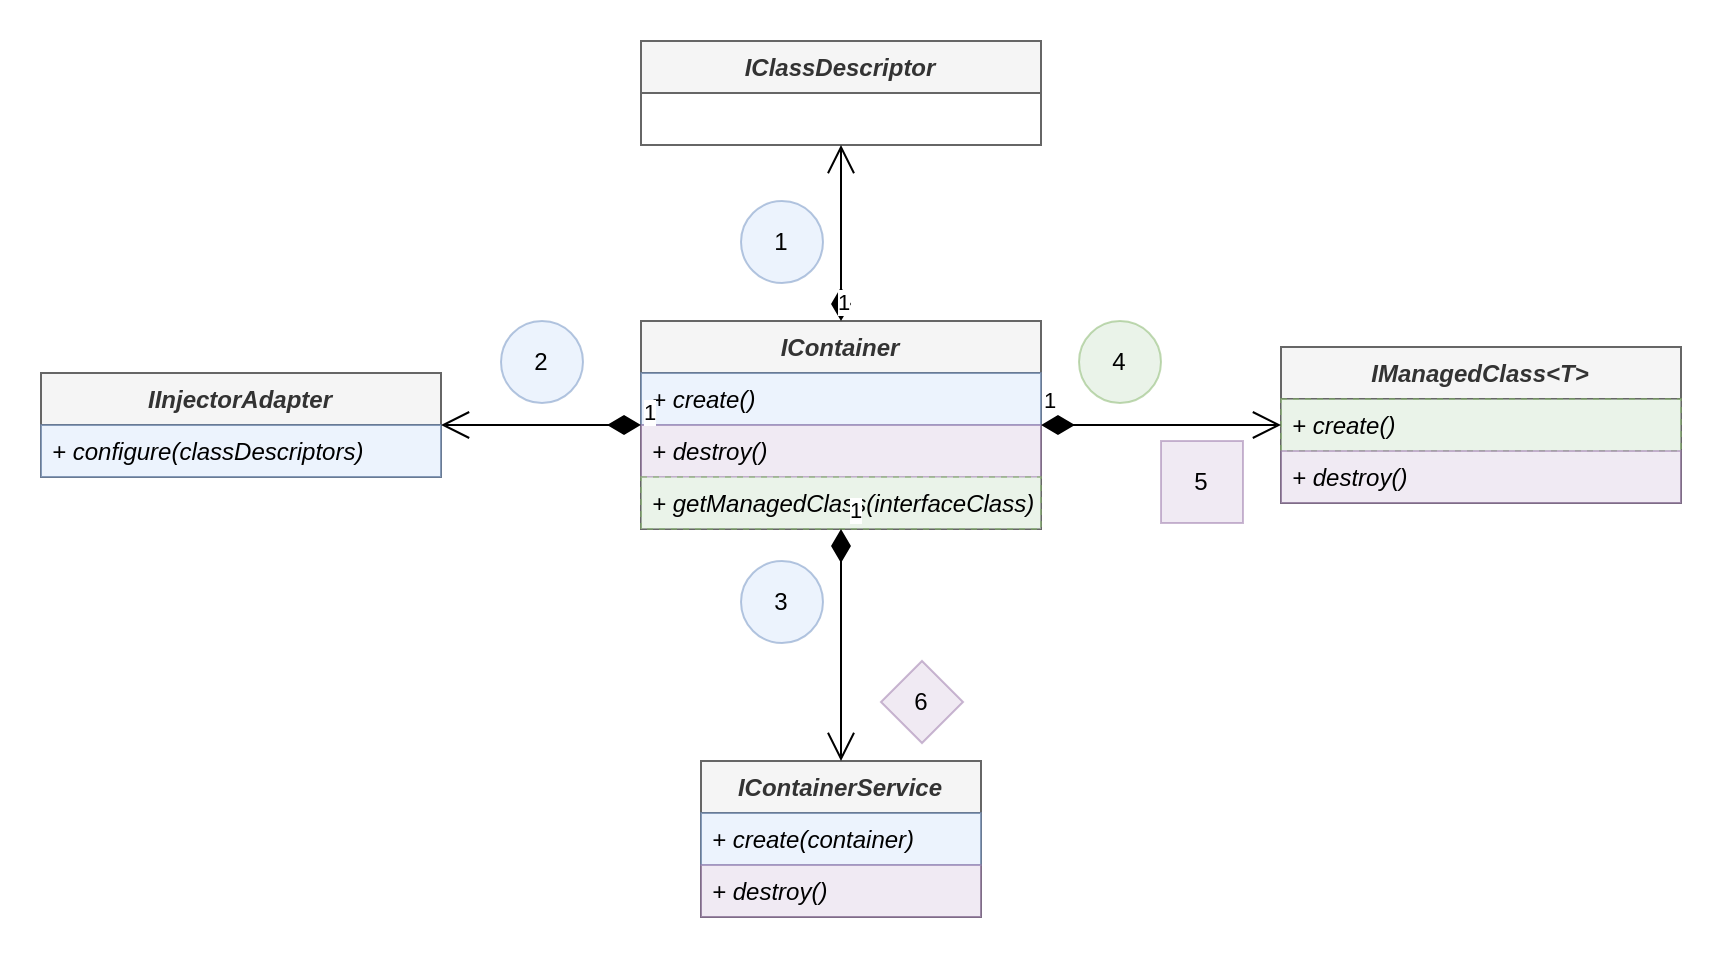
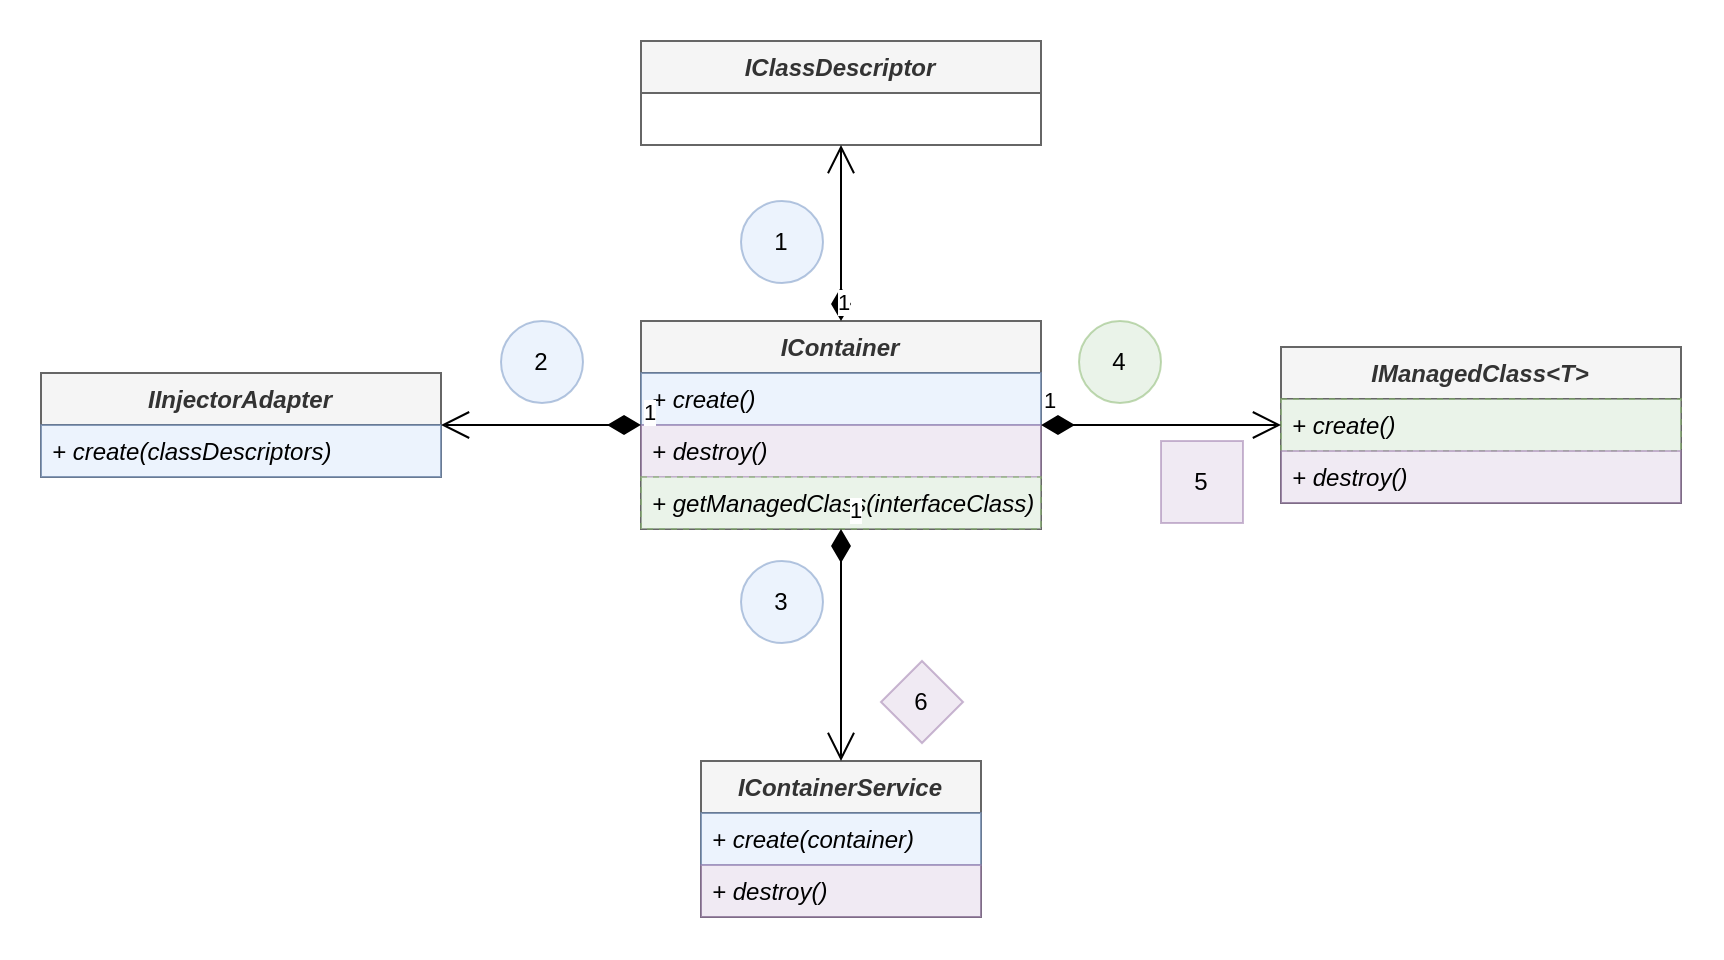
- <mxCell id="17" value="+ configure(classDescriptors)" style="text;strokeColor=#6c8ebf;fillColor=#dae8fc;align=left;verticalAlign=top;spacingLeft=4;spacingRight=4;overflow=hidden;rotatable=0;points=[[0,0.5],[1,0.5]];portConstraint=eastwest;rounded=0;opacity=50;fontStyle=2" parent="16" vertex="1"><mxGeometry y="26" width="200" height="26" as="geometry" /></mxCell>
+ <mxCell id="17" value="+ create(classDescriptors)" style="text;strokeColor=#6c8ebf;fillColor=#dae8fc;align=left;verticalAlign=top;spacingLeft=4;spacingRight=4;overflow=hidden;rotatable=0;points=[[0,0.5],[1,0.5]];portConstraint=eastwest;rounded=0;opacity=50;fontStyle=2" parent="16" vertex="1"><mxGeometry y="26" width="200" height="26" as="geometry" /></mxCell>
